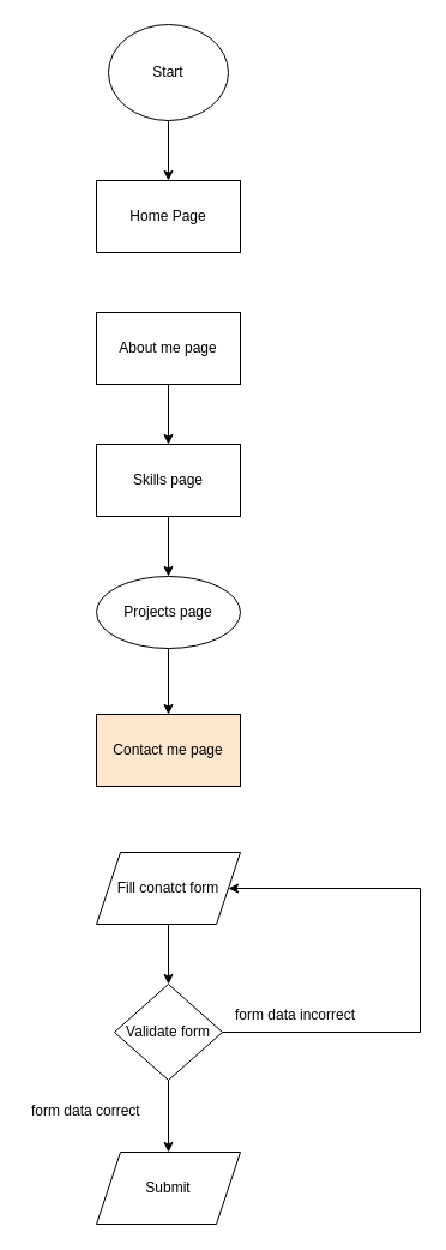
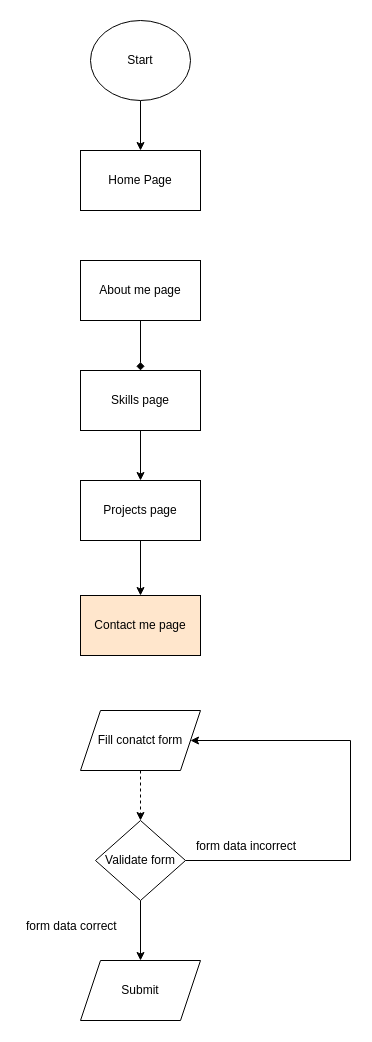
- <mxCell id="10" value="" style="edgeStyle=orthogonalEdgeStyle;rounded=0;orthogonalLoop=1;jettySize=auto;html=1;" edge="1" parent="1" source="11" target="6"><mxGeometry relative="1" as="geometry" /></mxCell>
+ <mxCell id="10" value="" style="edgeStyle=orthogonalEdgeStyle;rounded=0;orthogonalLoop=1;jettySize=auto;html=1;endArrow=diamond;" edge="1" parent="1" source="11" target="6"><mxGeometry relative="1" as="geometry" /></mxCell>
- <mxCell id="8" value="Projects page" style="ellipse;whiteSpace=wrap;html=1;" vertex="1" parent="1"><mxGeometry x="80" y="480" width="120" height="60" as="geometry" /></mxCell>
+ <mxCell id="8" value="Projects page" style="rounded=0;whiteSpace=wrap;html=1;" vertex="1" parent="1"><mxGeometry x="80" y="480" width="120" height="60" as="geometry" /></mxCell>
- <mxCell id="12" value="" style="edgeStyle=orthogonalEdgeStyle;rounded=0;orthogonalLoop=1;jettySize=auto;html=1;" edge="1" parent="1" source="13" target="15"><mxGeometry relative="1" as="geometry" /></mxCell>
+ <mxCell id="12" value="" style="edgeStyle=orthogonalEdgeStyle;rounded=0;orthogonalLoop=1;jettySize=auto;html=1;dashed=1;" edge="1" parent="1" source="13" target="15"><mxGeometry relative="1" as="geometry" /></mxCell>
